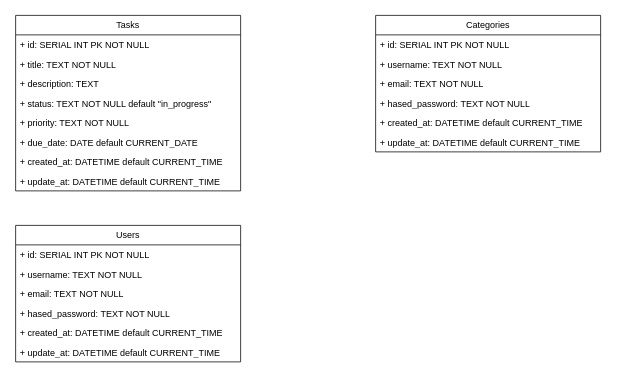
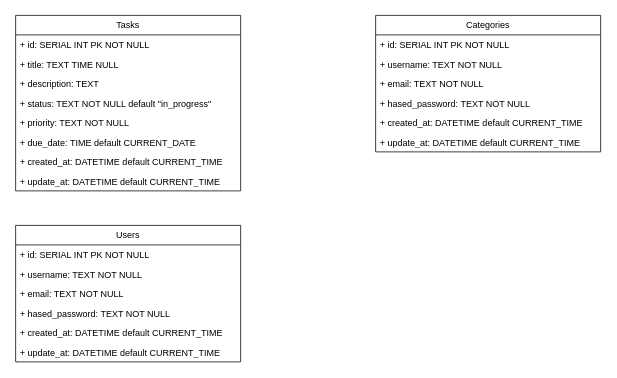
- <mxCell id="4" value="+ title: TEXT NOT NULL" style="text;strokeColor=none;fillColor=none;align=left;verticalAlign=top;spacingLeft=4;spacingRight=4;overflow=hidden;rotatable=0;points=[[0,0.5],[1,0.5]];portConstraint=eastwest;whiteSpace=wrap;html=1;" parent="2" vertex="1"><mxGeometry y="52" width="300" height="26" as="geometry" /></mxCell>
+ <mxCell id="4" value="+ title: TEXT TIME NULL" style="text;strokeColor=none;fillColor=none;align=left;verticalAlign=top;spacingLeft=4;spacingRight=4;overflow=hidden;rotatable=0;points=[[0,0.5],[1,0.5]];portConstraint=eastwest;whiteSpace=wrap;html=1;" parent="2" vertex="1"><mxGeometry y="52" width="300" height="26" as="geometry" /></mxCell>
- <mxCell id="8" value="+ due_date: DATE default CURRENT_DATE" style="text;strokeColor=none;fillColor=none;align=left;verticalAlign=top;spacingLeft=4;spacingRight=4;overflow=hidden;rotatable=0;points=[[0,0.5],[1,0.5]];portConstraint=eastwest;whiteSpace=wrap;html=1;" parent="2" vertex="1"><mxGeometry y="156" width="300" height="26" as="geometry" /></mxCell>
+ <mxCell id="8" value="+ due_date: TIME default CURRENT_DATE" style="text;strokeColor=none;fillColor=none;align=left;verticalAlign=top;spacingLeft=4;spacingRight=4;overflow=hidden;rotatable=0;points=[[0,0.5],[1,0.5]];portConstraint=eastwest;whiteSpace=wrap;html=1;" parent="2" vertex="1"><mxGeometry y="156" width="300" height="26" as="geometry" /></mxCell>
